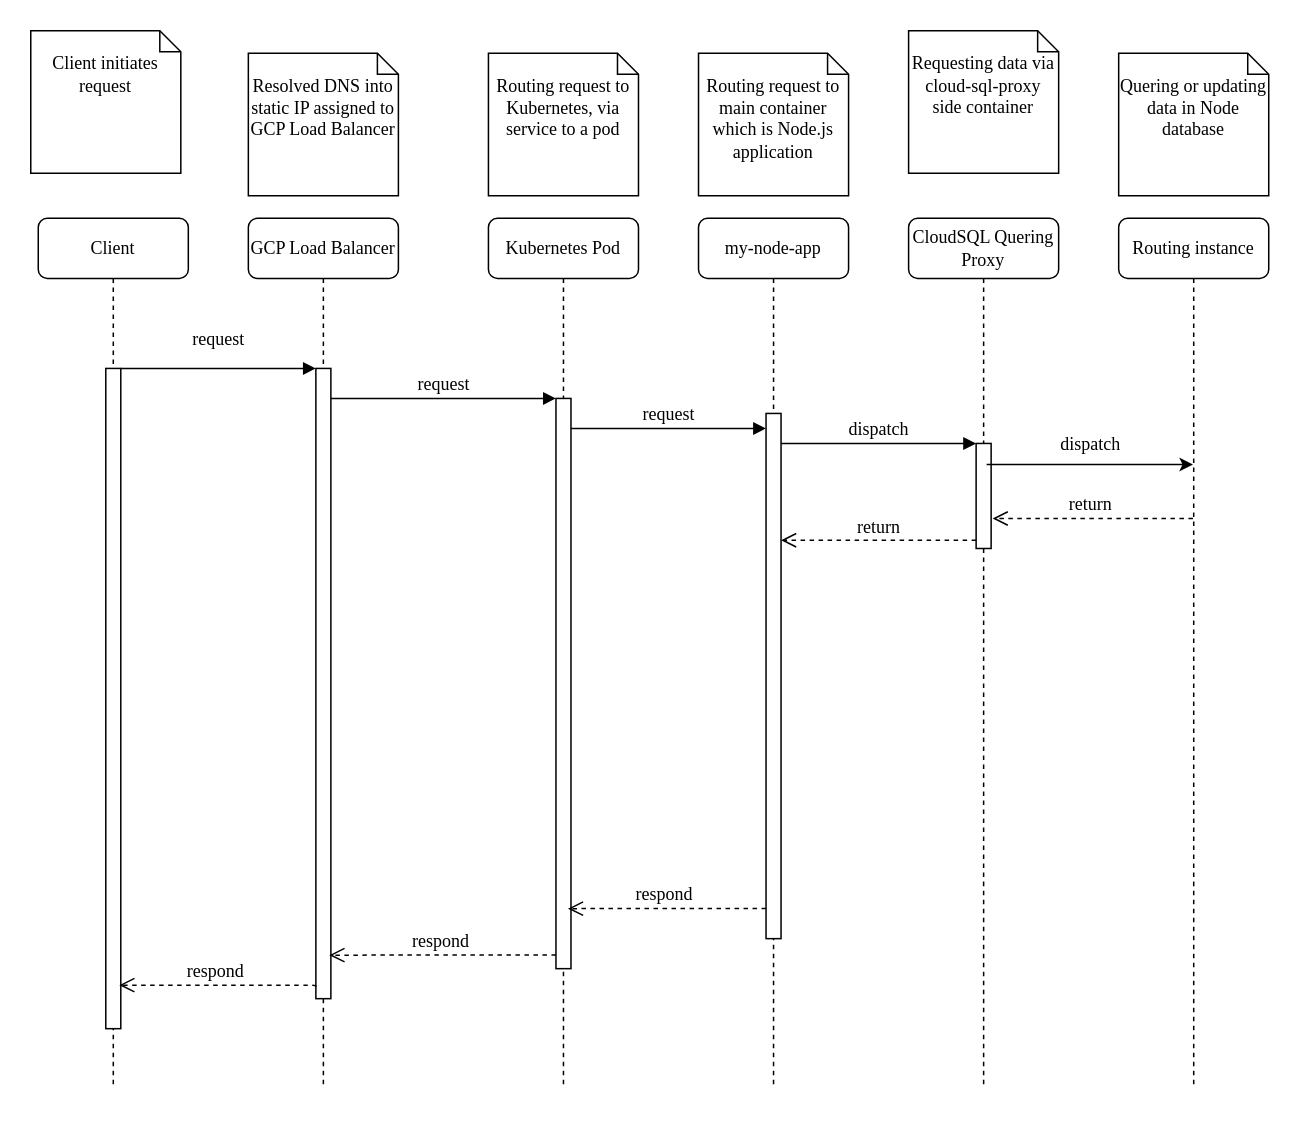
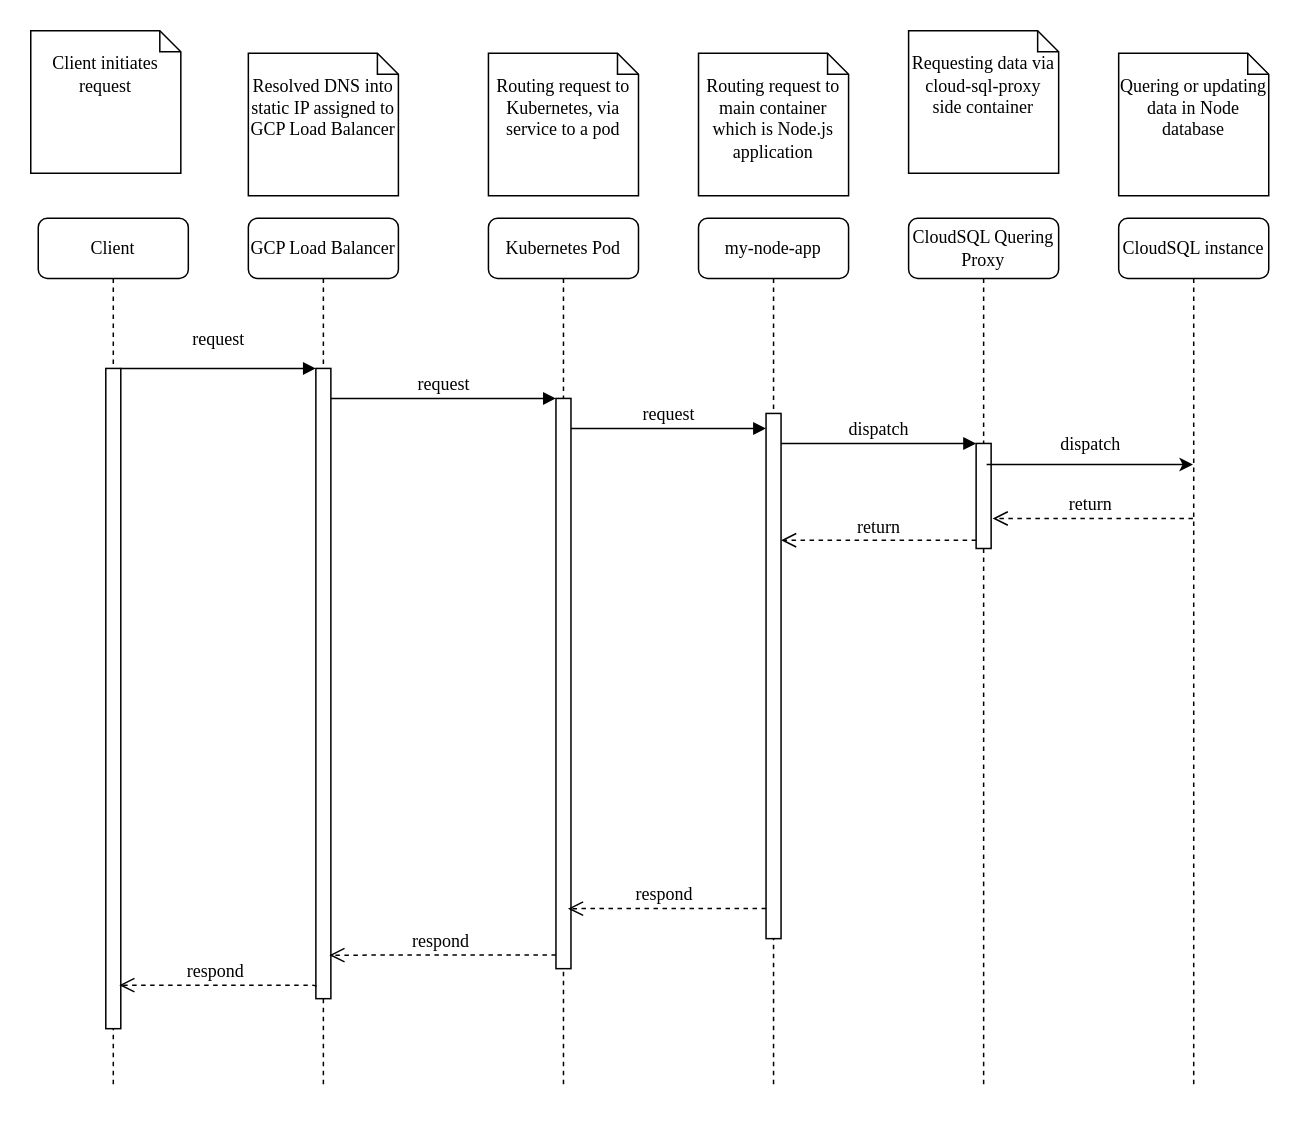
- <mxCell id="10" value="Routing instance" style="shape=umlLifeline;perimeter=lifelinePerimeter;whiteSpace=wrap;html=1;container=1;collapsible=0;recursiveResize=0;outlineConnect=0;rounded=1;shadow=0;comic=0;labelBackgroundColor=none;strokeWidth=1;fontFamily=Verdana;fontSize=12;align=center;" parent="1" vertex="1"><mxGeometry x="745" y="145" width="100" height="580" as="geometry" /></mxCell>
+ <mxCell id="10" value="CloudSQL instance" style="shape=umlLifeline;perimeter=lifelinePerimeter;whiteSpace=wrap;html=1;container=1;collapsible=0;recursiveResize=0;outlineConnect=0;rounded=1;shadow=0;comic=0;labelBackgroundColor=none;strokeWidth=1;fontFamily=Verdana;fontSize=12;align=center;" parent="1" vertex="1"><mxGeometry x="745" y="145" width="100" height="580" as="geometry" /></mxCell>
